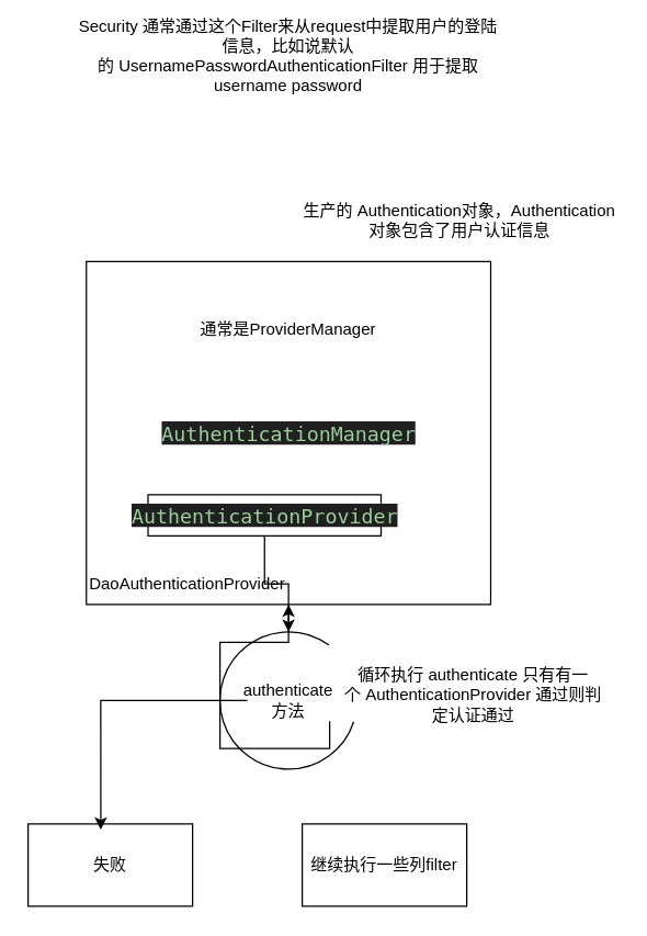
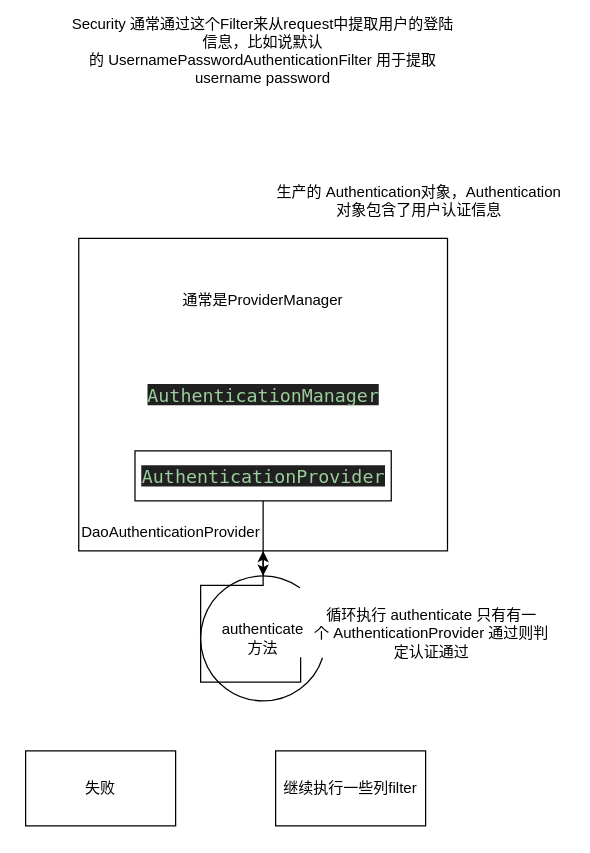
- <mxCell id="7" value="&lt;div style=&quot;background-color: rgb(32, 32, 32); color: rgb(255, 255, 255);&quot;&gt;&lt;pre style=&quot;font-family:'JetBrains Mono',monospace;font-size:11.0pt;&quot;&gt;&lt;span style=&quot;color:#9acd9a;&quot;&gt;AuthenticationProvider&lt;/span&gt;&lt;/pre&gt;&lt;/div&gt;" style="rounded=0;whiteSpace=wrap;html=1;" vertex="1" parent="1"><mxGeometry x="107.5" y="360" width="170" height="30" as="geometry" /></mxCell>
+ <mxCell id="7" value="&lt;div style=&quot;background-color: rgb(32, 32, 32); color: rgb(255, 255, 255);&quot;&gt;&lt;pre style=&quot;font-family:'JetBrains Mono',monospace;font-size:11.0pt;&quot;&gt;&lt;span style=&quot;color:#9acd9a;&quot;&gt;AuthenticationProvider&lt;/span&gt;&lt;/pre&gt;&lt;/div&gt;" style="rounded=0;whiteSpace=wrap;html=1;" vertex="1" parent="1"><mxGeometry x="107.5" y="360" width="205" height="40" as="geometry" /></mxCell>
- <mxCell id="14" style="edgeStyle=orthogonalEdgeStyle;rounded=0;orthogonalLoop=1;jettySize=auto;html=1;exitX=0;exitY=0.5;exitDx=0;exitDy=0;entryX=0.442;entryY=0.07;entryDx=0;entryDy=0;entryPerimeter=0;" edge="1" parent="1" source="10" target="13"><mxGeometry relative="1" as="geometry" /></mxCell>
